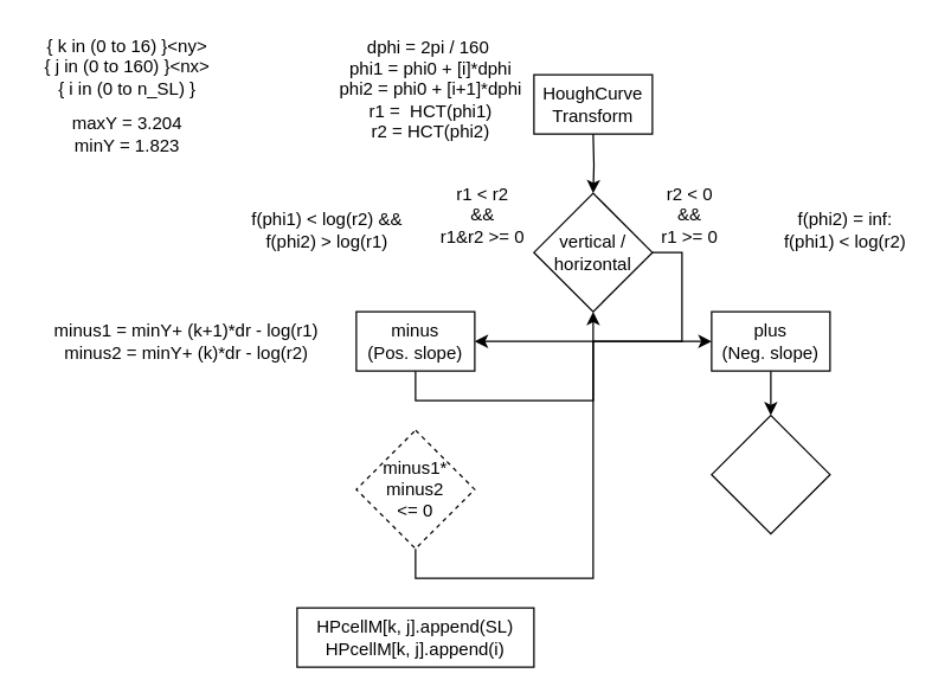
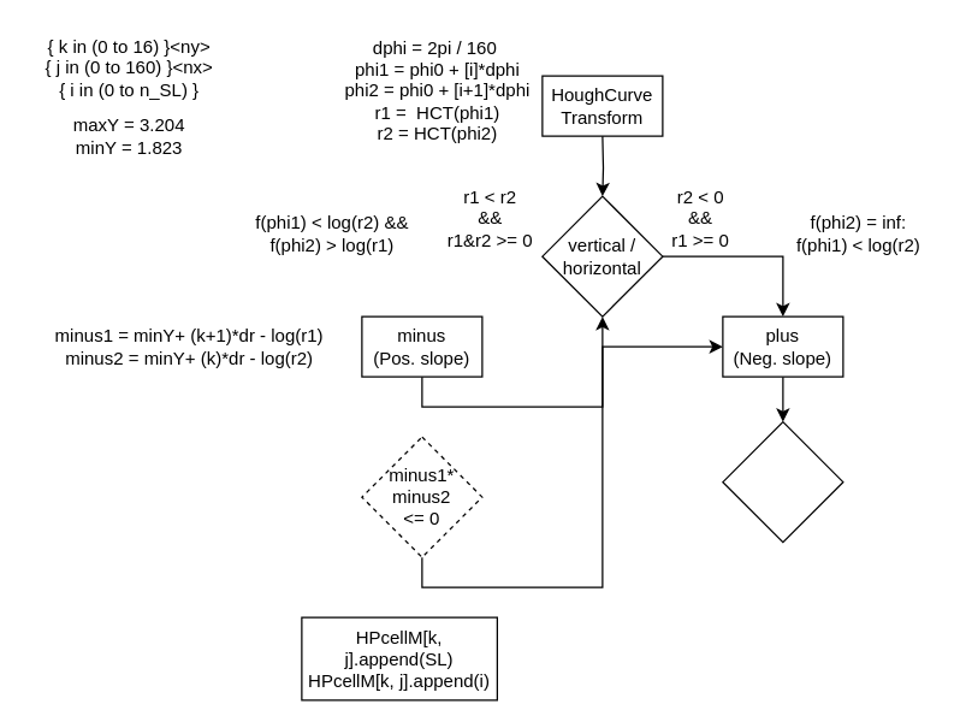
- <mxCell id="5" style="edgeStyle=orthogonalEdgeStyle;rounded=0;orthogonalLoop=1;jettySize=auto;html=1;exitX=1;exitY=0.5;exitDx=0;exitDy=0;" parent="1" source="6" target="3" edge="1"><mxGeometry relative="1" as="geometry" /></mxCell>
+ <mxCell id="5" style="edgeStyle=orthogonalEdgeStyle;rounded=0;orthogonalLoop=1;jettySize=auto;html=1;exitX=1;exitY=0.5;exitDx=0;exitDy=0;entryX=0.5;entryY=0;entryDx=0;entryDy=0;" parent="1" source="6" target="8" edge="1"><mxGeometry relative="1" as="geometry" /></mxCell>
- <mxCell id="19" value="HPcellM[k, j].append(SL)&lt;br&gt;HPcellM[k, j].append(i)" style="rounded=0;whiteSpace=wrap;html=1;" vertex="1" parent="1"><mxGeometry x="200" y="410" width="160" height="40" as="geometry" /></mxCell>
+ <mxCell id="19" value="HPcellM[k, j].append(SL)&lt;br&gt;HPcellM[k, j].append(i)" style="rounded=0;whiteSpace=wrap;html=1;" vertex="1" parent="1"><mxGeometry x="200" y="410" width="130" height="55" as="geometry" /></mxCell>
